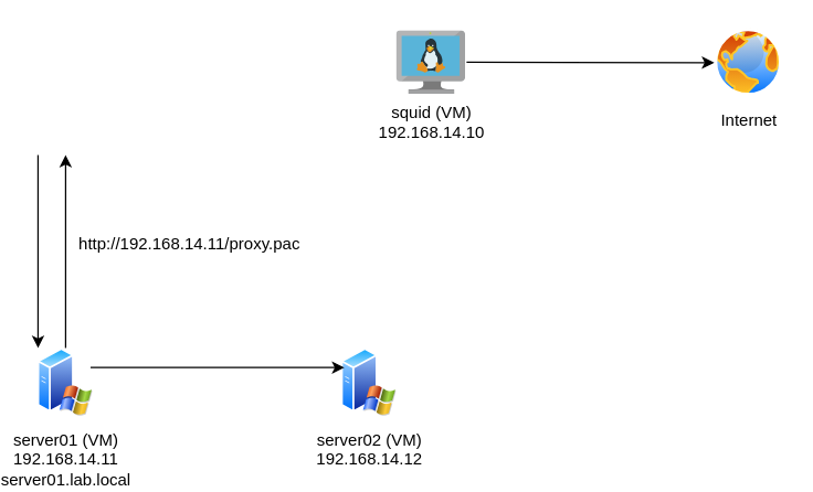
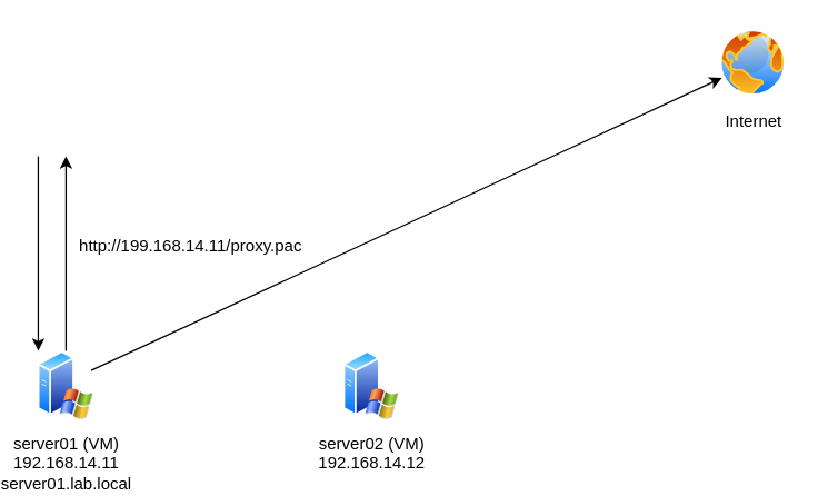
- <mxCell id="4" value="squid (VM)&lt;div&gt;192.168.14.10&lt;/div&gt;" style="image;sketch=0;aspect=fixed;html=1;points=[];align=center;fontSize=12;image=img/lib/mscae/VM_Linux.svg;" vertex="1" parent="1"><mxGeometry x="280" y="22" width="50" height="46" as="geometry" /></mxCell>
- <mxCell id="9" value="" style="endArrow=classic;html=1;rounded=0;exitX=1.011;exitY=0.494;exitDx=0;exitDy=0;exitPerimeter=0;entryX=0;entryY=0.5;entryDx=0;entryDy=0;" edge="1" parent="1" source="4" target="8"><mxGeometry width="50" height="50" relative="1" as="geometry"><mxPoint x="310" y="172" as="sourcePoint" /><mxPoint x="360" y="122" as="targetPoint" /></mxGeometry></mxCell>
- <mxCell id="6" value="http://192.168.14.11/proxy.pac" style="text;html=1;align=center;verticalAlign=middle;whiteSpace=wrap;rounded=0;" vertex="1" parent="1"><mxGeometry x="100" y="162" width="60" height="30" as="geometry" /></mxCell>
+ <mxCell id="6" value="http://199.168.14.11/proxy.pac" style="text;html=1;align=center;verticalAlign=middle;whiteSpace=wrap;rounded=0;" vertex="1" parent="1"><mxGeometry x="100" y="162" width="60" height="30" as="geometry" /></mxCell>
- <mxCell id="10" value="" style="endArrow=classic;html=1;rounded=0;exitX=1;exitY=0.25;exitDx=0;exitDy=0;entryX=0;entryY=0.25;entryDx=0;entryDy=0;" edge="1" parent="1" source="2" target="3"><mxGeometry width="50" height="50" relative="1" as="geometry"><mxPoint x="330" y="252" as="sourcePoint" /><mxPoint x="380" y="202" as="targetPoint" /></mxGeometry></mxCell>
+ <mxCell id="10" value="" style="endArrow=classic;html=1;rounded=0;exitX=1;exitY=0.25;exitDx=0;exitDy=0;" edge="1" parent="1" source="2" target="8"><mxGeometry width="50" height="50" relative="1" as="geometry"><mxPoint x="330" y="252" as="sourcePoint" /><mxPoint x="380" y="202" as="targetPoint" /></mxGeometry></mxCell>
